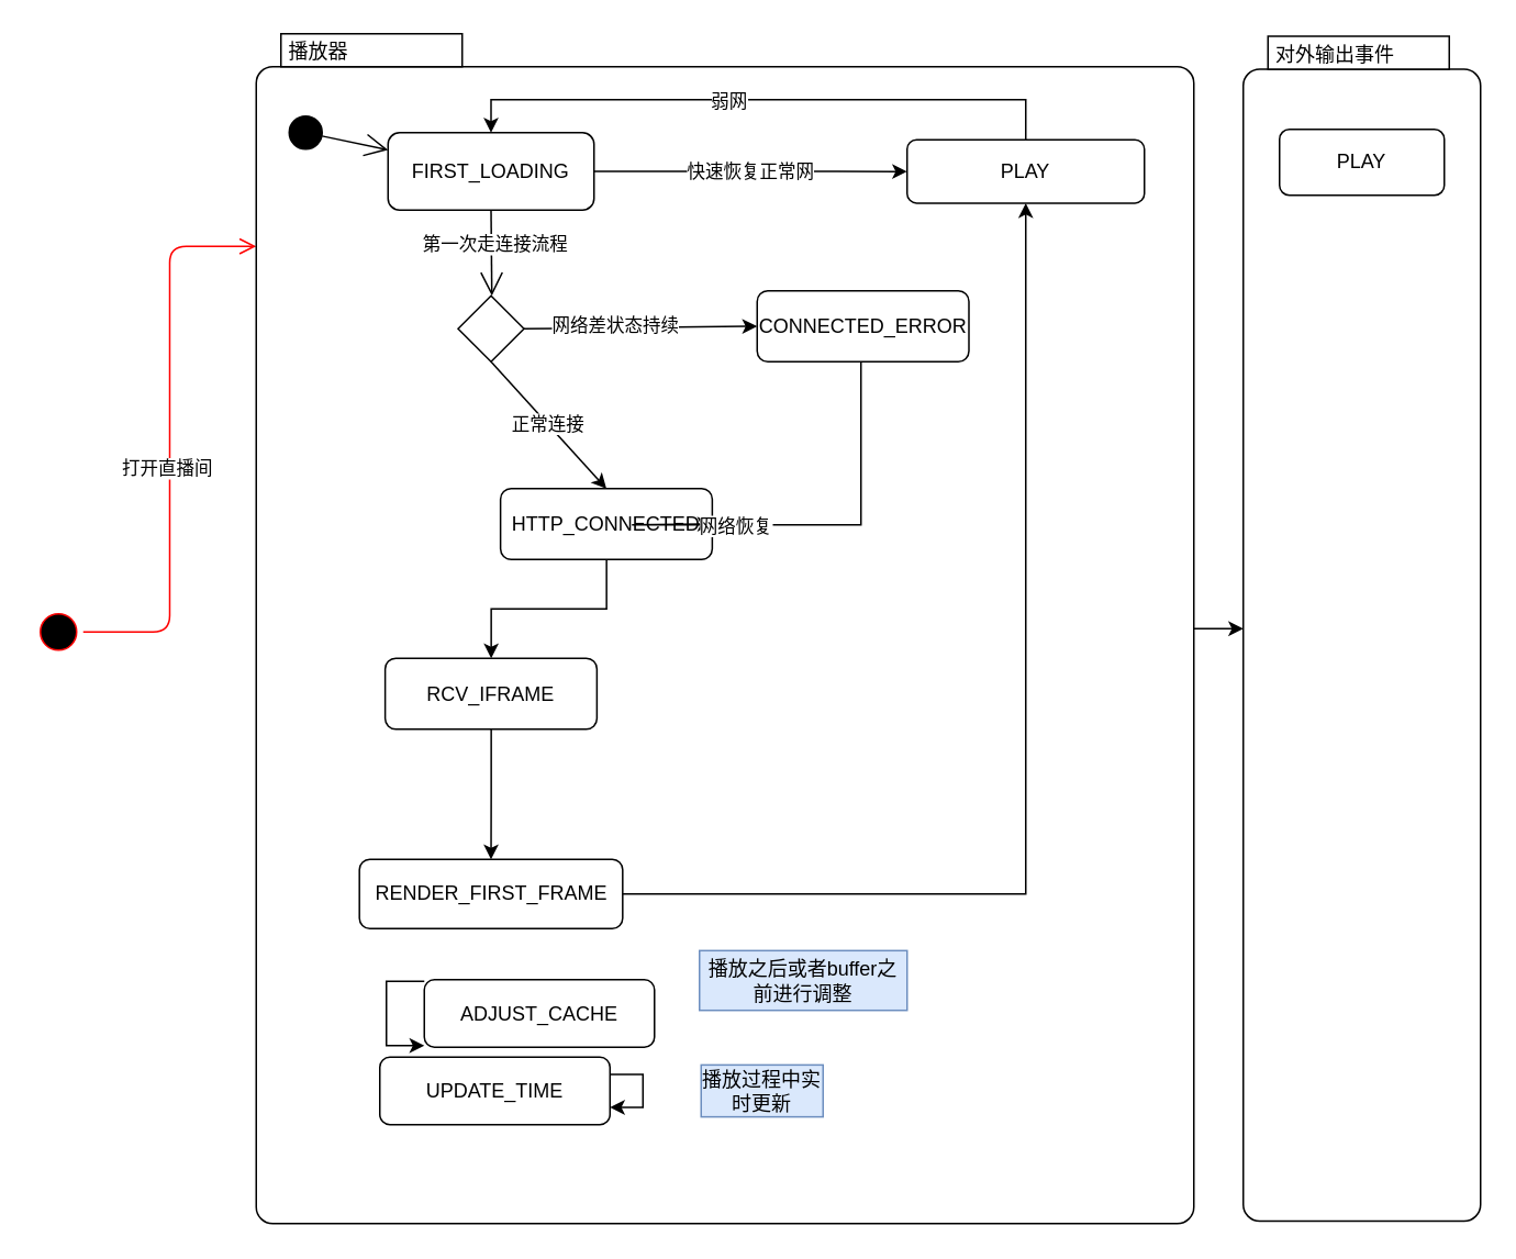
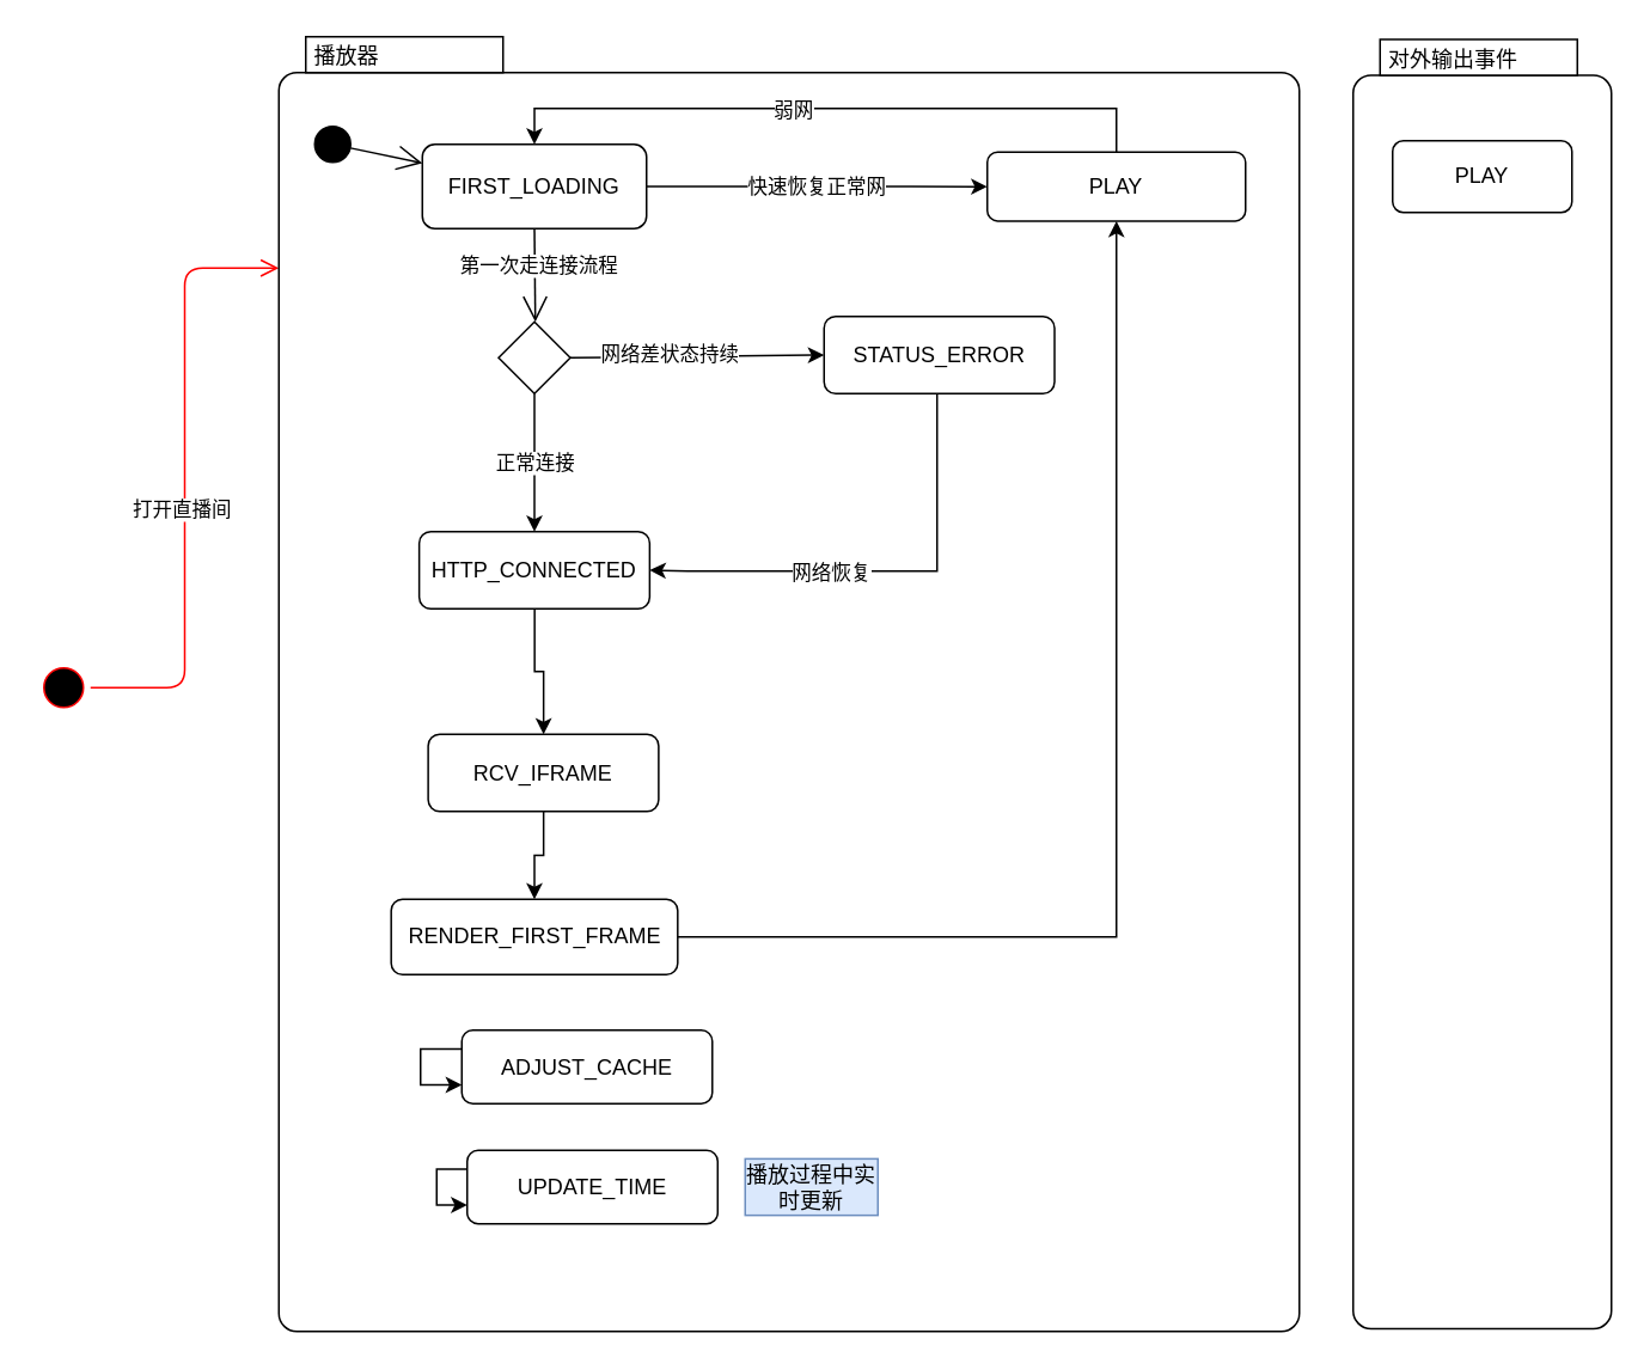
- <mxCell id="28" value="CONNECTED_ERROR" style="strokeColor=inherit;fillColor=inherit;gradientColor=inherit;shape=rect;html=1;rounded=1;whiteSpace=wrap;align=center;" vertex="1" parent="6"><mxGeometry x="304" y="156" width="128.5" height="43" as="geometry" /></mxCell>
+ <mxCell id="28" value="STATUS_ERROR" style="strokeColor=inherit;fillColor=inherit;gradientColor=inherit;shape=rect;html=1;rounded=1;whiteSpace=wrap;align=center;" vertex="1" parent="6"><mxGeometry x="304" y="156" width="128.5" height="43" as="geometry" /></mxCell>
- <mxCell id="11" value="HTTP_CONNECTED" style="strokeColor=inherit;fillColor=inherit;gradientColor=inherit;shape=rect;html=1;rounded=1;whiteSpace=wrap;align=center;" vertex="1" parent="6"><mxGeometry x="148.25" y="276" width="128.5" height="43" as="geometry" /></mxCell>
+ <mxCell id="11" value="HTTP_CONNECTED" style="strokeColor=inherit;fillColor=inherit;gradientColor=inherit;shape=rect;html=1;rounded=1;whiteSpace=wrap;align=center;" vertex="1" parent="6"><mxGeometry x="78.25" y="276" width="128.5" height="43" as="geometry" /></mxCell>
- <mxCell id="5" value="" style="edgeStyle=orthogonalEdgeStyle;rounded=0;orthogonalLoop=1;jettySize=auto;html=1;" edge="1" parent="1" source="6" target="35"><mxGeometry relative="1" as="geometry" /></mxCell>
- <mxCell id="13" value="RCV_IFRAME" style="strokeColor=inherit;fillColor=inherit;gradientColor=inherit;shape=rect;html=1;rounded=1;whiteSpace=wrap;align=center;" vertex="1" parent="6"><mxGeometry x="78.25" y="379" width="128.5" height="43" as="geometry" /></mxCell>
+ <mxCell id="13" value="RCV_IFRAME" style="strokeColor=inherit;fillColor=inherit;gradientColor=inherit;shape=rect;html=1;rounded=1;whiteSpace=wrap;align=center;" vertex="1" parent="6"><mxGeometry x="83.25" y="389" width="128.5" height="43" as="geometry" /></mxCell>
- <mxCell id="15" value="RENDER_FIRST_FRAME" style="strokeColor=inherit;fillColor=inherit;gradientColor=inherit;shape=rect;html=1;rounded=1;whiteSpace=wrap;align=center;" vertex="1" parent="6"><mxGeometry x="62.63" y="501" width="159.75" height="42" as="geometry" /></mxCell>
+ <mxCell id="15" value="RENDER_FIRST_FRAME" style="strokeColor=inherit;fillColor=inherit;gradientColor=inherit;shape=rect;html=1;rounded=1;whiteSpace=wrap;align=center;" vertex="1" parent="6"><mxGeometry x="62.63" y="481" width="159.75" height="42" as="geometry" /></mxCell>
- <mxCell id="25" value="播放之后或者buffer之前进行调整" style="text;html=1;strokeColor=#6c8ebf;fillColor=#dae8fc;align=center;verticalAlign=middle;whiteSpace=wrap;rounded=0;" vertex="1" parent="6"><mxGeometry x="269" y="556.38" width="126" height="36.25" as="geometry" /></mxCell>
- <mxCell id="20" value="ADJUST_CACHE" style="strokeColor=inherit;fillColor=inherit;gradientColor=inherit;shape=rect;html=1;rounded=1;whiteSpace=wrap;align=center;" vertex="1" parent="6"><mxGeometry x="102" y="574" width="139.68" height="41" as="geometry" /></mxCell>
+ <mxCell id="20" value="ADJUST_CACHE" style="strokeColor=inherit;fillColor=inherit;gradientColor=inherit;shape=rect;html=1;rounded=1;whiteSpace=wrap;align=center;" vertex="1" parent="6"><mxGeometry x="102" y="554" width="139.68" height="41" as="geometry" /></mxCell>
- <mxCell id="22" value="UPDATE_TIME" style="strokeColor=inherit;fillColor=inherit;gradientColor=inherit;shape=rect;html=1;rounded=1;whiteSpace=wrap;align=center;" vertex="1" parent="6"><mxGeometry x="75" y="621" width="139.68" height="41" as="geometry" /></mxCell>
+ <mxCell id="22" value="UPDATE_TIME" style="strokeColor=inherit;fillColor=inherit;gradientColor=inherit;shape=rect;html=1;rounded=1;whiteSpace=wrap;align=center;" vertex="1" parent="6"><mxGeometry x="105" y="621" width="139.68" height="41" as="geometry" /></mxCell>
- <mxCell id="24" value="播放过程中实时更新" style="text;html=1;strokeColor=#6c8ebf;fillColor=#dae8fc;align=center;verticalAlign=middle;whiteSpace=wrap;rounded=0;" vertex="1" parent="6"><mxGeometry x="270" y="625.75" width="74" height="31.5" as="geometry" /></mxCell>
+ <mxCell id="24" value="播放过程中实时更新" style="text;html=1;strokeColor=#6c8ebf;fillColor=#dae8fc;align=center;verticalAlign=middle;whiteSpace=wrap;rounded=0;" vertex="1" parent="6"><mxGeometry x="260" y="625.75" width="74" height="31.5" as="geometry" /></mxCell>
